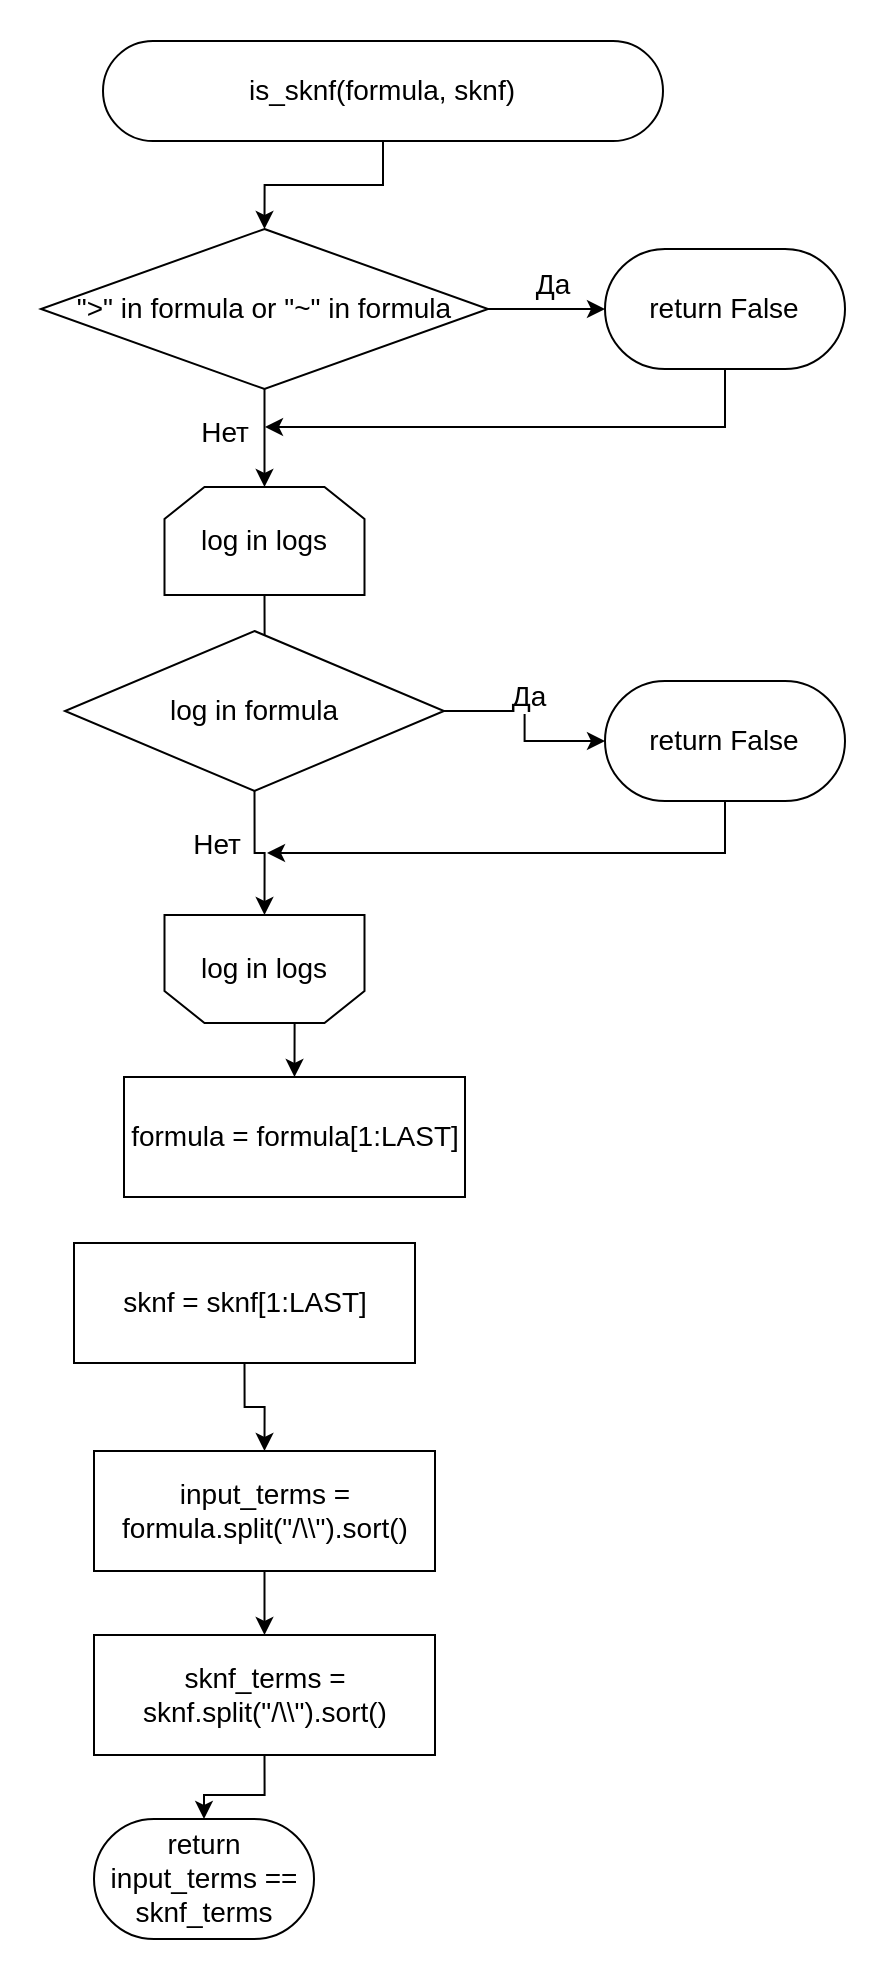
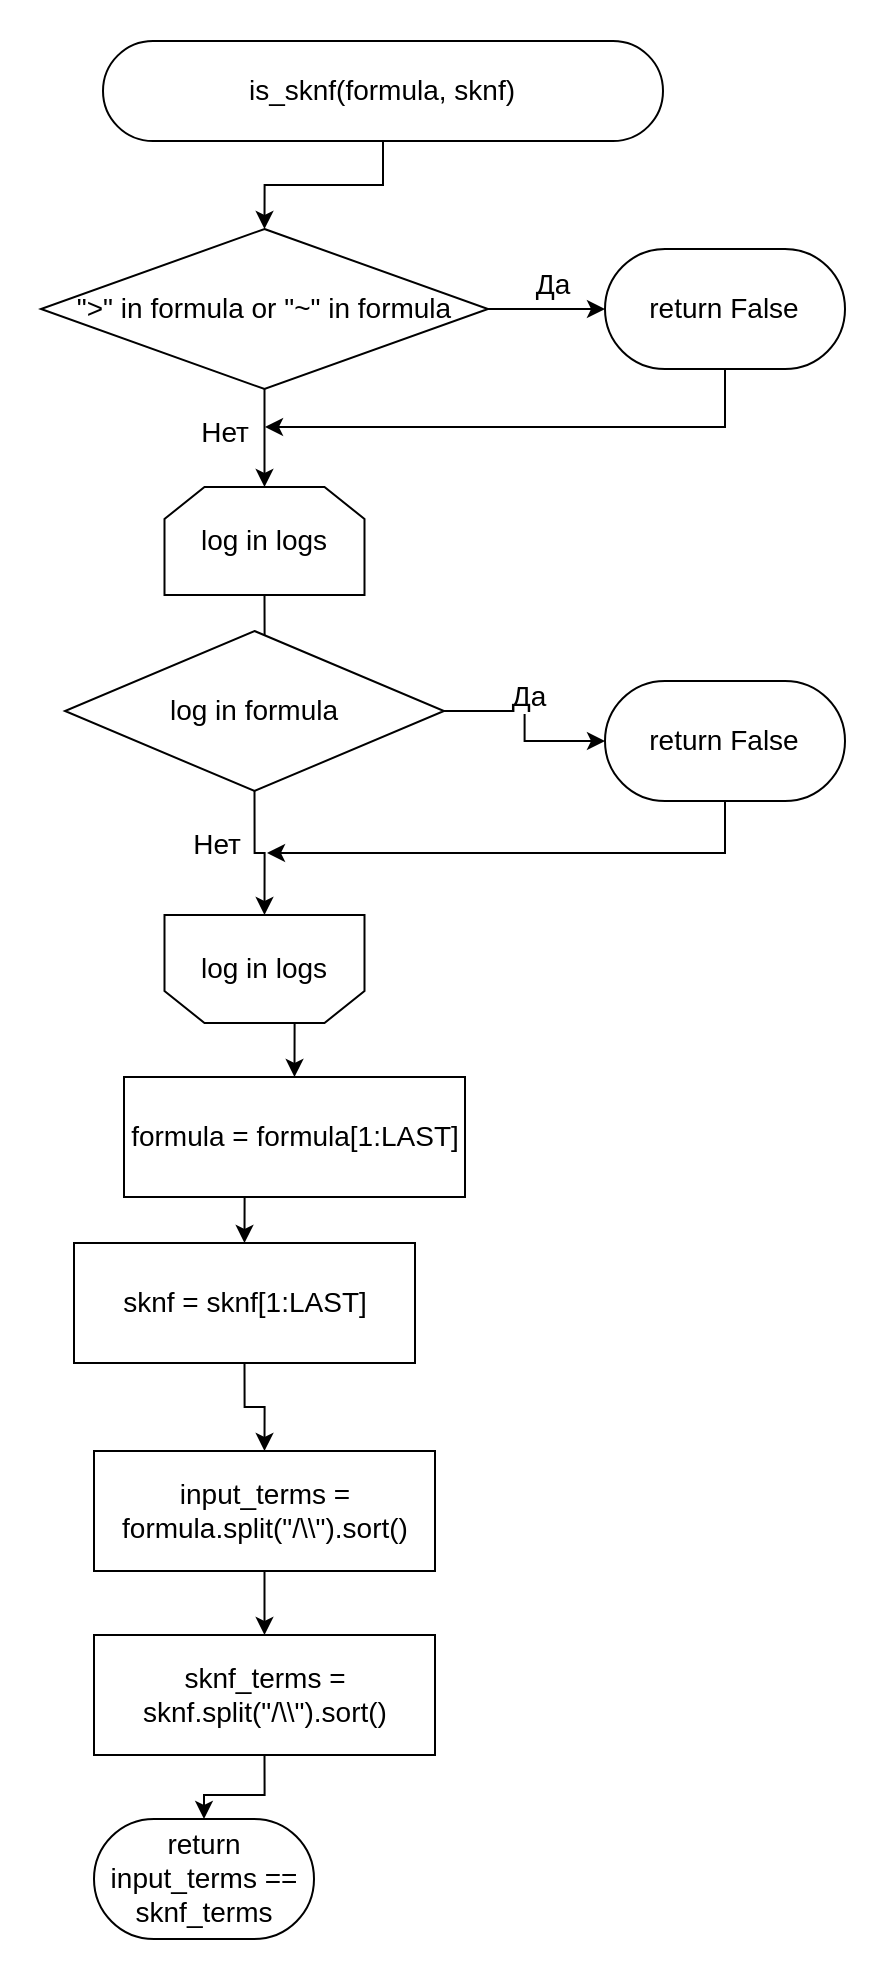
+ <mxCell id="22" style="edgeStyle=orthogonalEdgeStyle;rounded=0;orthogonalLoop=1;jettySize=auto;html=1;exitX=0.5;exitY=1;exitDx=0;exitDy=0;entryX=0.5;entryY=0;entryDx=0;entryDy=0;" edge="1" parent="1" source="23" target="25"><mxGeometry relative="1" as="geometry" /></mxCell>
